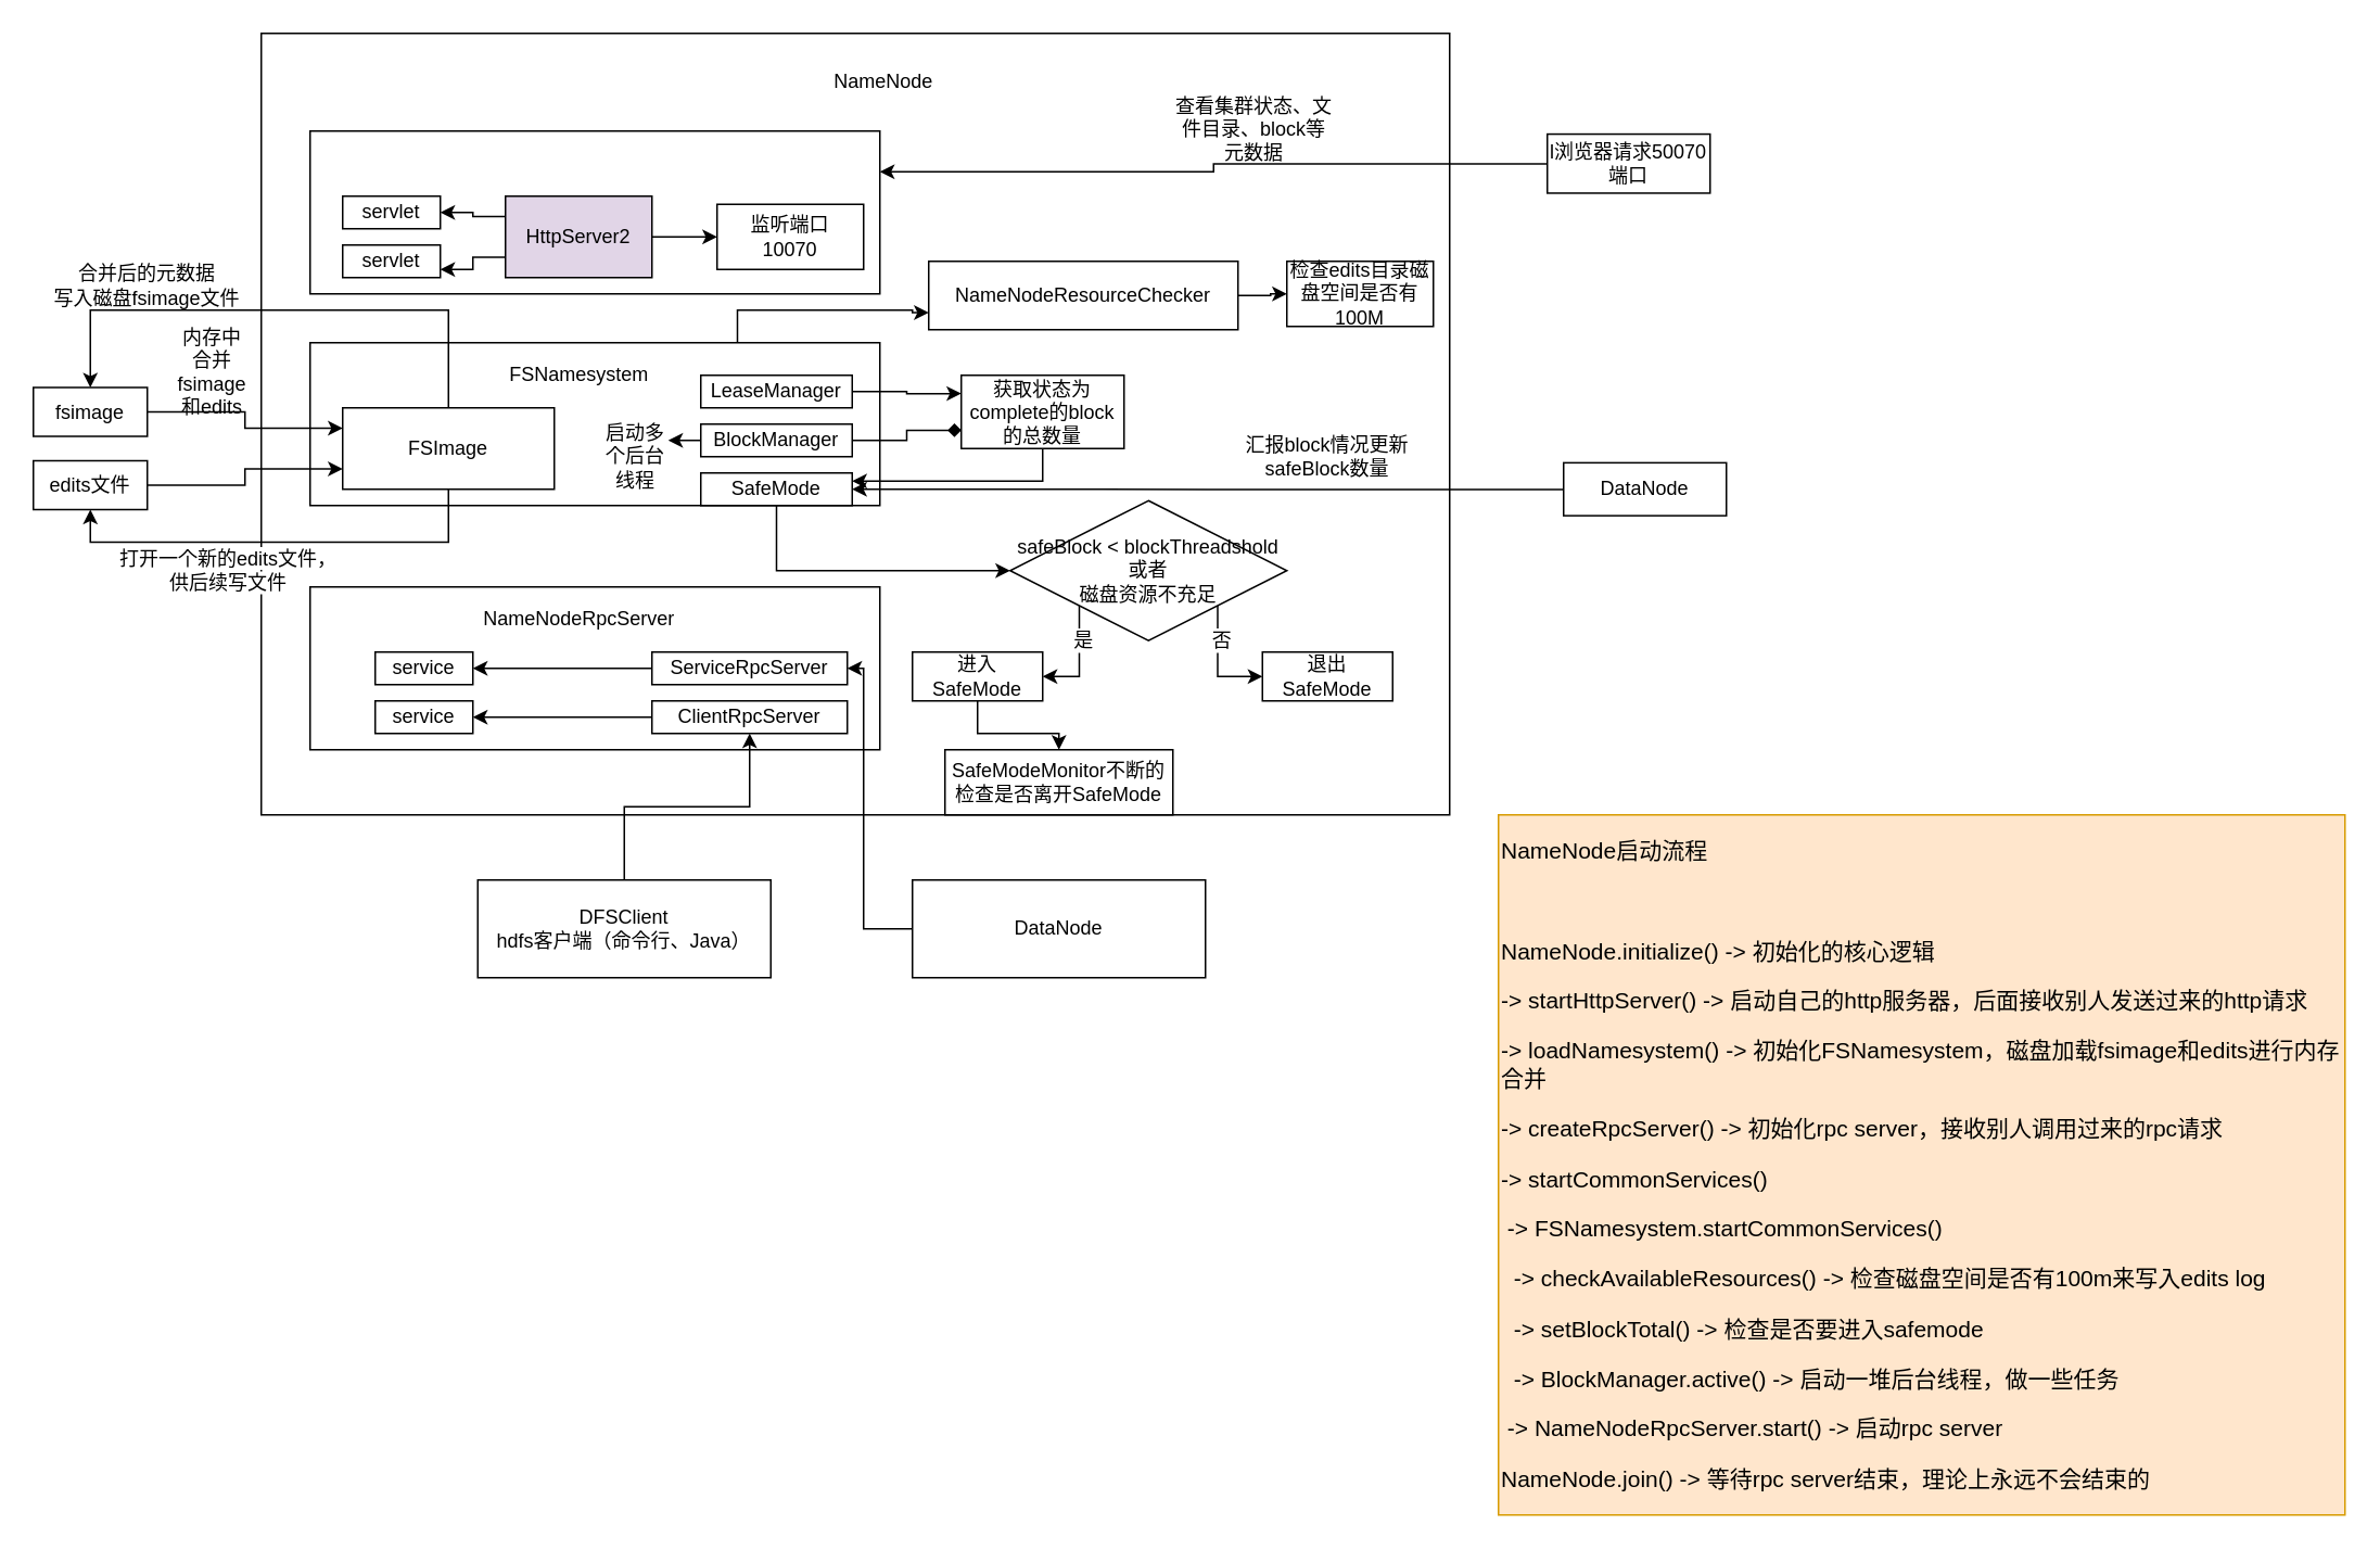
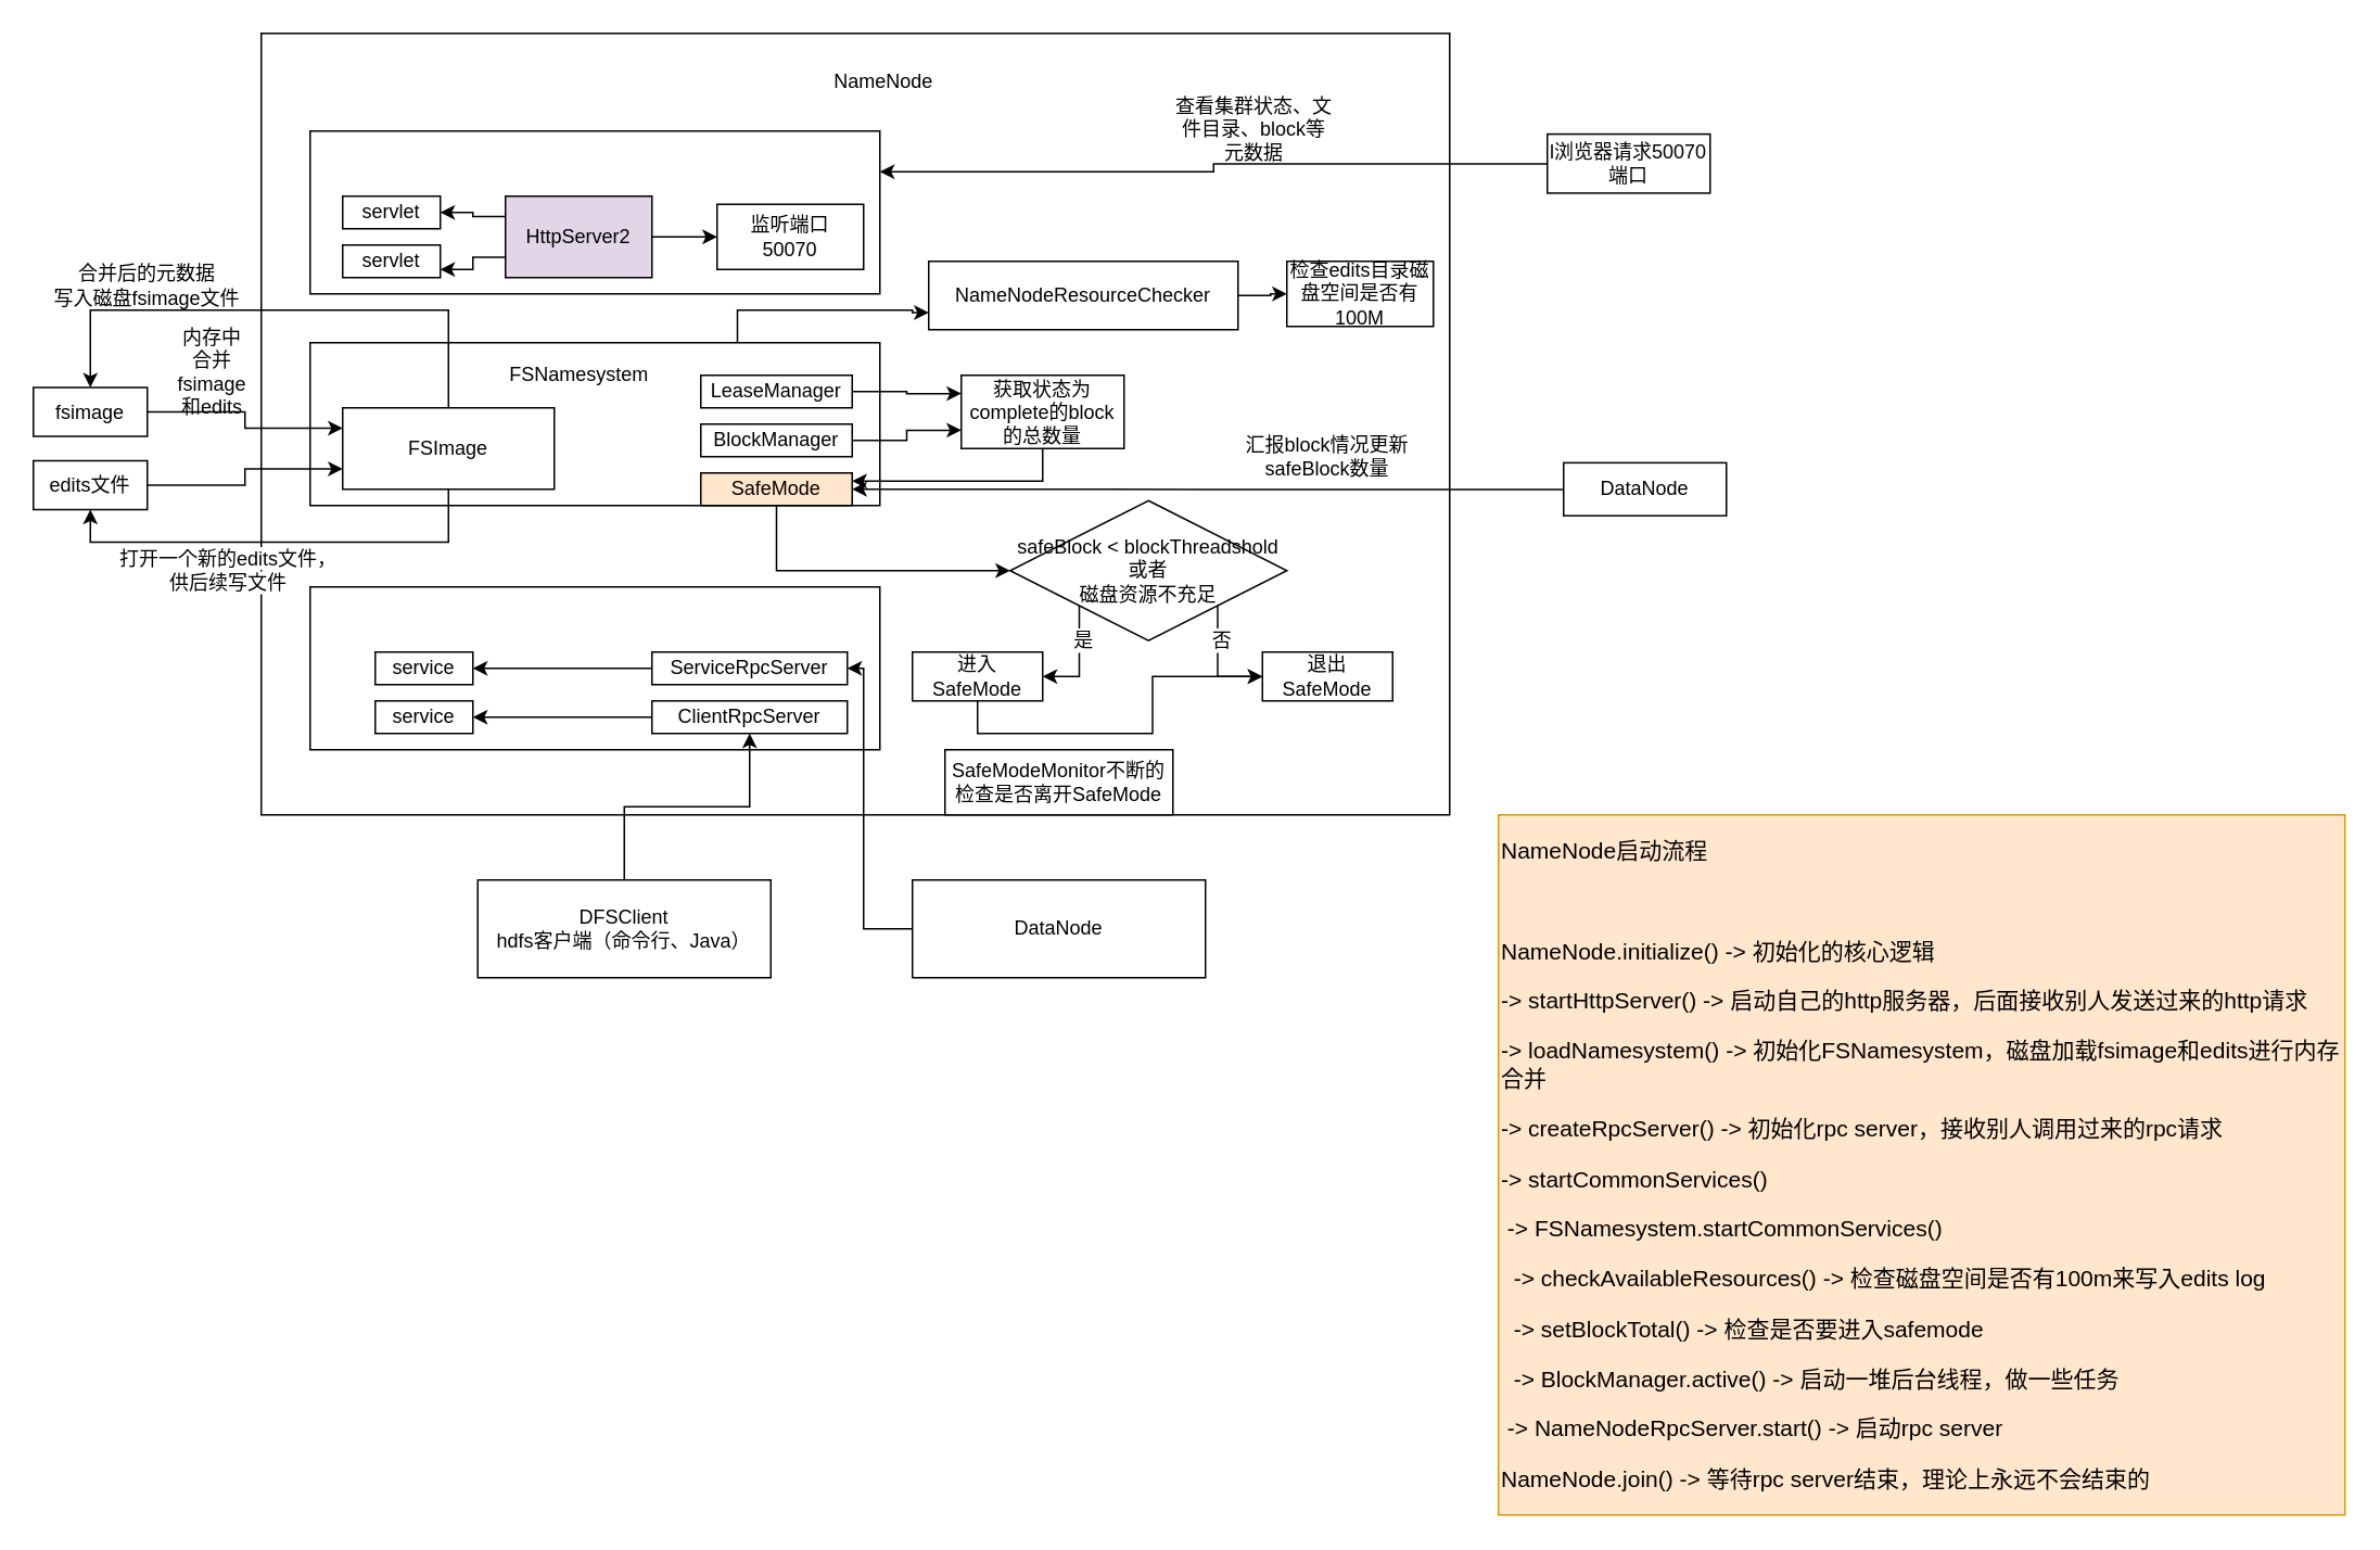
- <mxCell id="11" value="监听端口&lt;br&gt;10070" style="rounded=0;whiteSpace=wrap;html=1;" vertex="1" parent="1"><mxGeometry x="440" y="125" width="90" height="40" as="geometry" /></mxCell>
+ <mxCell id="11" value="监听端口&lt;br&gt;50070" style="rounded=0;whiteSpace=wrap;html=1;" vertex="1" parent="1"><mxGeometry x="440" y="125" width="90" height="40" as="geometry" /></mxCell>
- <mxCell id="21" style="edgeStyle=orthogonalEdgeStyle;rounded=0;orthogonalLoop=1;jettySize=auto;html=1;entryX=0;entryY=0.75;entryDx=0;entryDy=0;endArrow=diamond;" edge="1" parent="1" source="22" target="49"><mxGeometry relative="1" as="geometry" /></mxCell>
+ <mxCell id="21" style="edgeStyle=orthogonalEdgeStyle;rounded=0;orthogonalLoop=1;jettySize=auto;html=1;entryX=0;entryY=0.75;entryDx=0;entryDy=0;" edge="1" parent="1" source="22" target="49"><mxGeometry relative="1" as="geometry" /></mxCell>
- <mxCell id="20" style="edgeStyle=orthogonalEdgeStyle;rounded=0;orthogonalLoop=1;jettySize=auto;html=1;exitX=0;exitY=0.5;exitDx=0;exitDy=0;entryX=1;entryY=0;entryDx=0;entryDy=0;" edge="1" parent="1" source="22" target="25"><mxGeometry relative="1" as="geometry" /></mxCell>
- <mxCell id="25" value="启动多个后台线程" style="text;html=1;strokeColor=none;fillColor=none;align=center;verticalAlign=middle;whiteSpace=wrap;rounded=0;" vertex="1" parent="1"><mxGeometry x="370" y="270" width="40" height="20" as="geometry" /></mxCell>
- <mxCell id="24" value="SafeMode" style="rounded=0;whiteSpace=wrap;html=1;" vertex="1" parent="1"><mxGeometry x="430" y="290" width="93" height="20" as="geometry" /></mxCell>
+ <mxCell id="24" value="SafeMode" style="rounded=0;whiteSpace=wrap;html=1;fillColor=#ffe6cc;" vertex="1" parent="1"><mxGeometry x="430" y="290" width="93" height="20" as="geometry" /></mxCell>
- <mxCell id="34" value="NameNodeRpcServer" style="text;html=1;strokeColor=none;fillColor=none;align=center;verticalAlign=middle;whiteSpace=wrap;rounded=0;" vertex="1" parent="1"><mxGeometry x="266.5" y="360" width="177" height="40" as="geometry" /></mxCell>
- <mxCell id="58" style="edgeStyle=orthogonalEdgeStyle;rounded=0;orthogonalLoop=1;jettySize=auto;html=1;exitX=0.5;exitY=1;exitDx=0;exitDy=0;" edge="1" parent="1" source="59" target="61"><mxGeometry relative="1" as="geometry" /></mxCell>
+ <mxCell id="58" style="edgeStyle=orthogonalEdgeStyle;rounded=0;orthogonalLoop=1;jettySize=auto;html=1;exitX=0.5;exitY=1;exitDx=0;exitDy=0;" edge="1" parent="1" source="59" target="60"><mxGeometry relative="1" as="geometry" /></mxCell>
